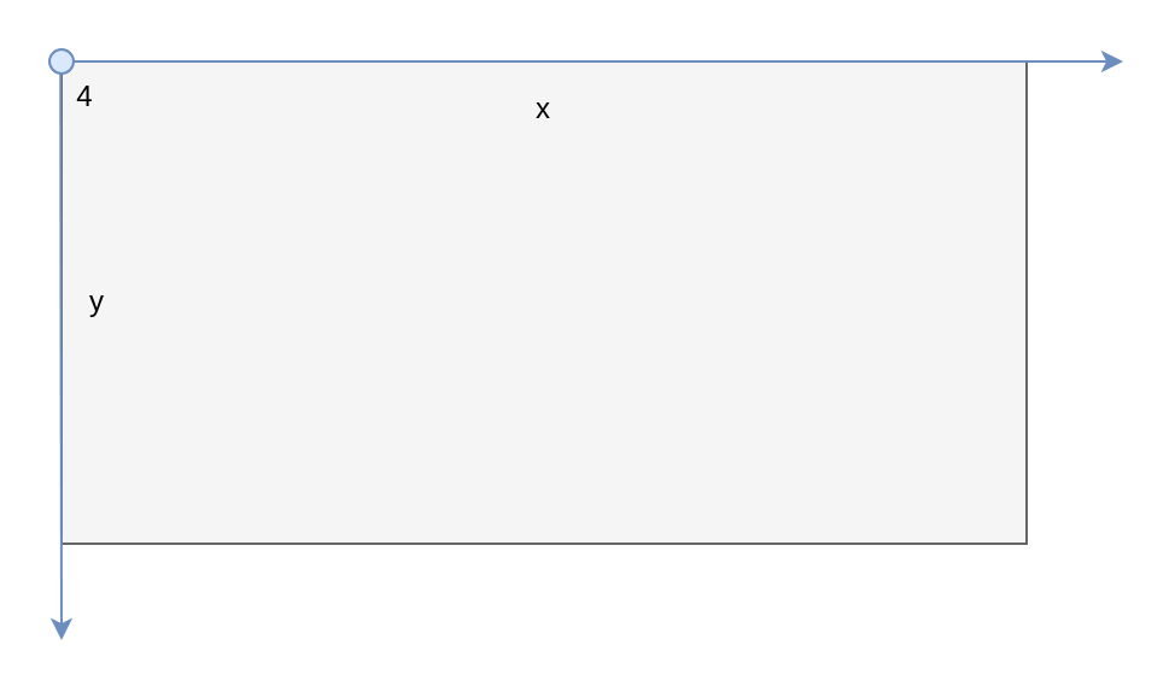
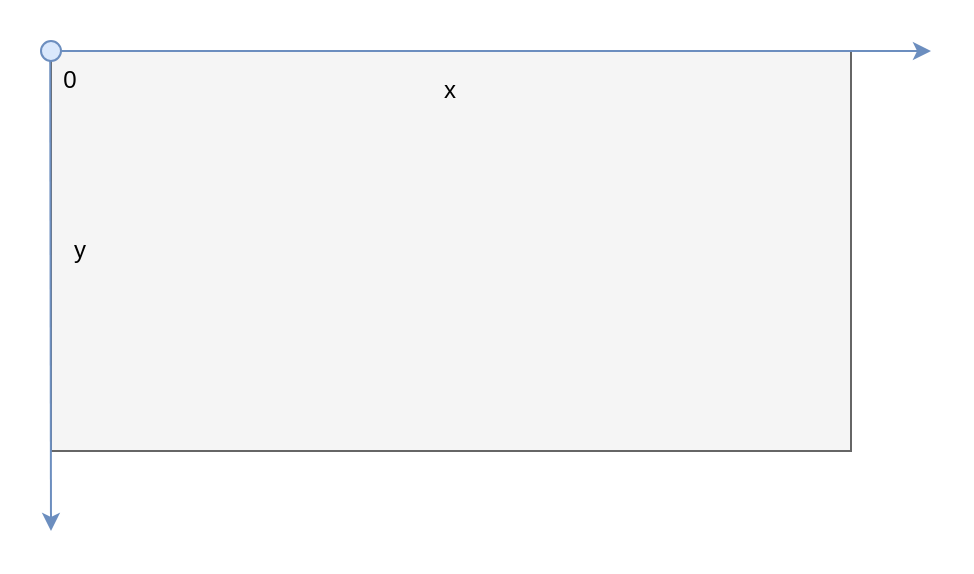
- <mxCell id="9" value="4" style="text;html=1;strokeColor=none;fillColor=none;align=center;verticalAlign=middle;whiteSpace=wrap;rounded=0;" vertex="1" parent="1"><mxGeometry x="30" y="30" width="10" height="20" as="geometry" /></mxCell>
+ <mxCell id="9" value="0" style="text;html=1;strokeColor=none;fillColor=none;align=center;verticalAlign=middle;whiteSpace=wrap;rounded=0;" vertex="1" parent="1"><mxGeometry x="30" y="30" width="10" height="20" as="geometry" /></mxCell>
